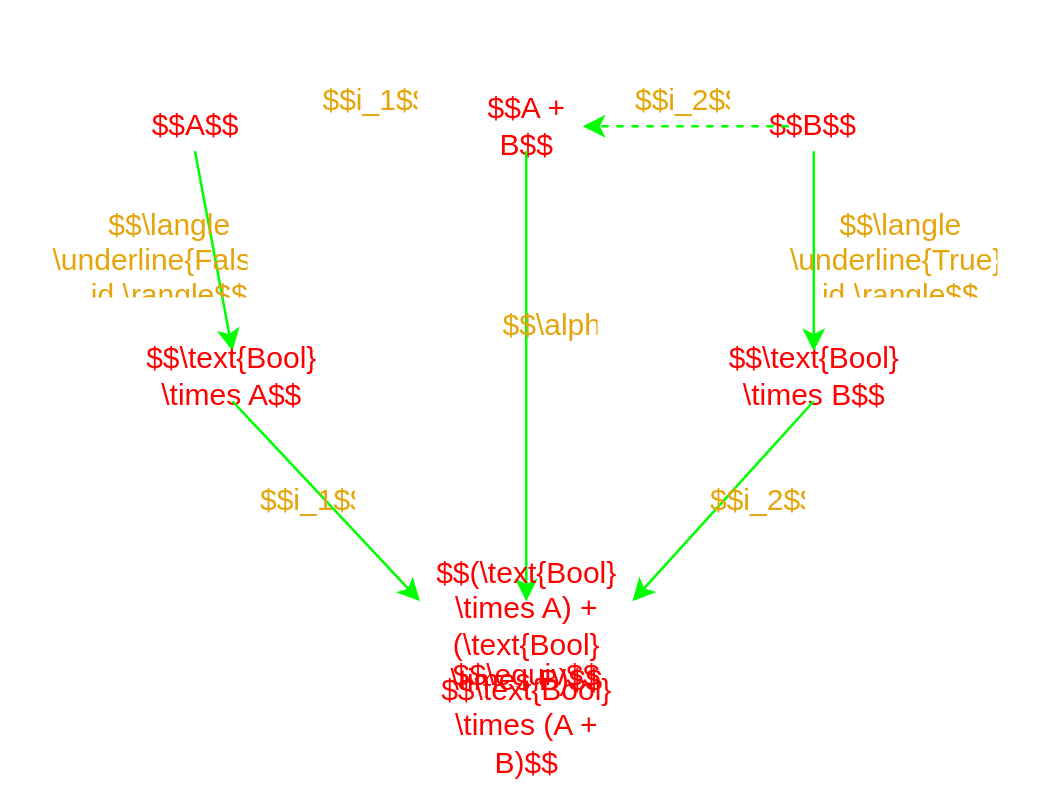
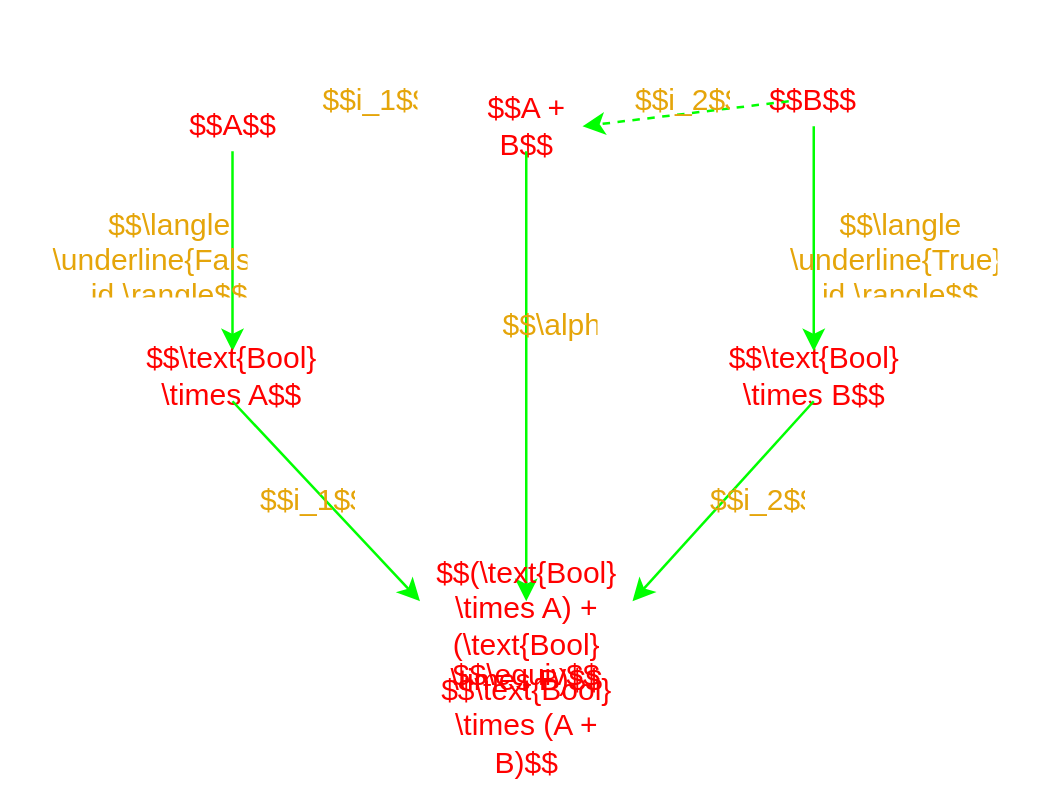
- <mxCell id="3" value="&lt;div&gt;$$A$$&lt;/div&gt;" style="text;html=1;align=center;verticalAlign=middle;whiteSpace=wrap;rounded=0;fontColor=#ff0000;" parent="1" vertex="1"><mxGeometry x="67.5" y="40" width="20" height="20" as="geometry" /></mxCell>
+ <mxCell id="3" value="&lt;div&gt;$$A$$&lt;/div&gt;" style="text;html=1;align=center;verticalAlign=middle;whiteSpace=wrap;rounded=0;fontColor=#ff0000;" parent="1" vertex="1"><mxGeometry x="82.5" y="40" width="20" height="20" as="geometry" /></mxCell>
- <mxCell id="7" value="$$B$$" style="text;html=1;align=center;verticalAlign=middle;whiteSpace=wrap;rounded=0;fontColor=#ff0000;" parent="1" vertex="1"><mxGeometry x="315" y="40" width="20" height="20" as="geometry" /></mxCell>
+ <mxCell id="7" value="$$B$$" style="text;html=1;align=center;verticalAlign=middle;whiteSpace=wrap;rounded=0;fontColor=#ff0000;" parent="1" vertex="1"><mxGeometry x="315" y="30" width="20" height="20" as="geometry" /></mxCell>
